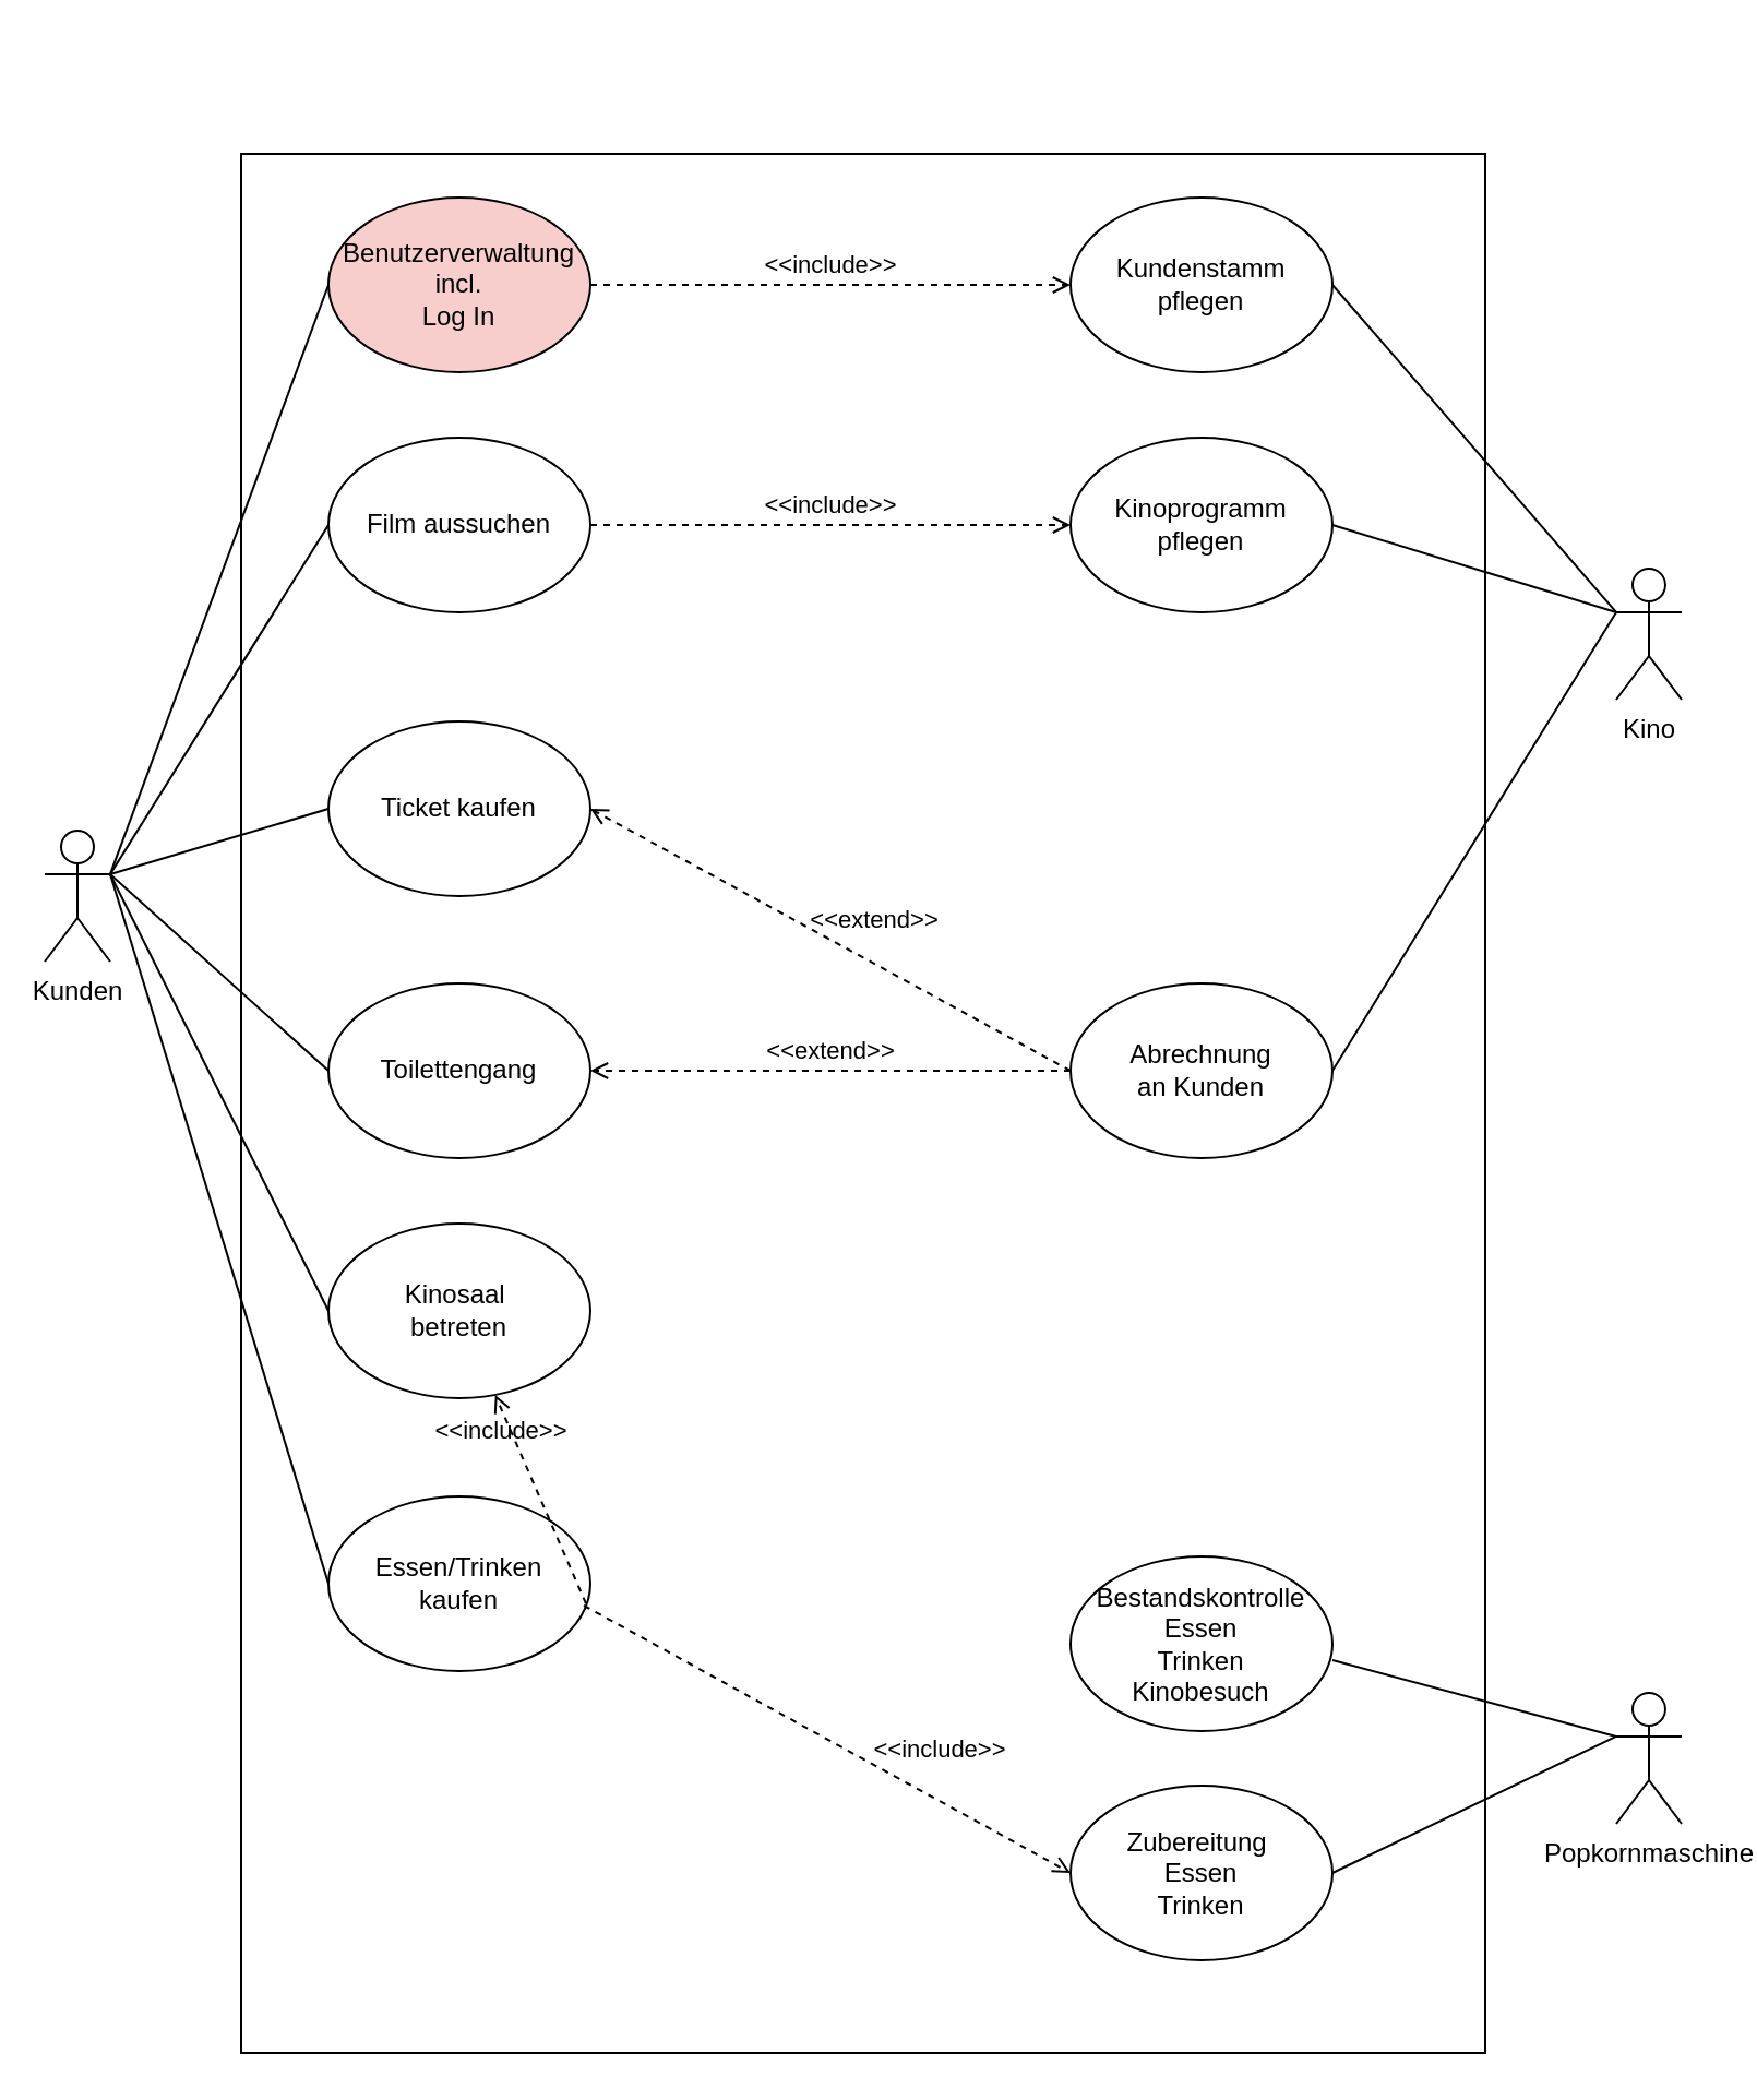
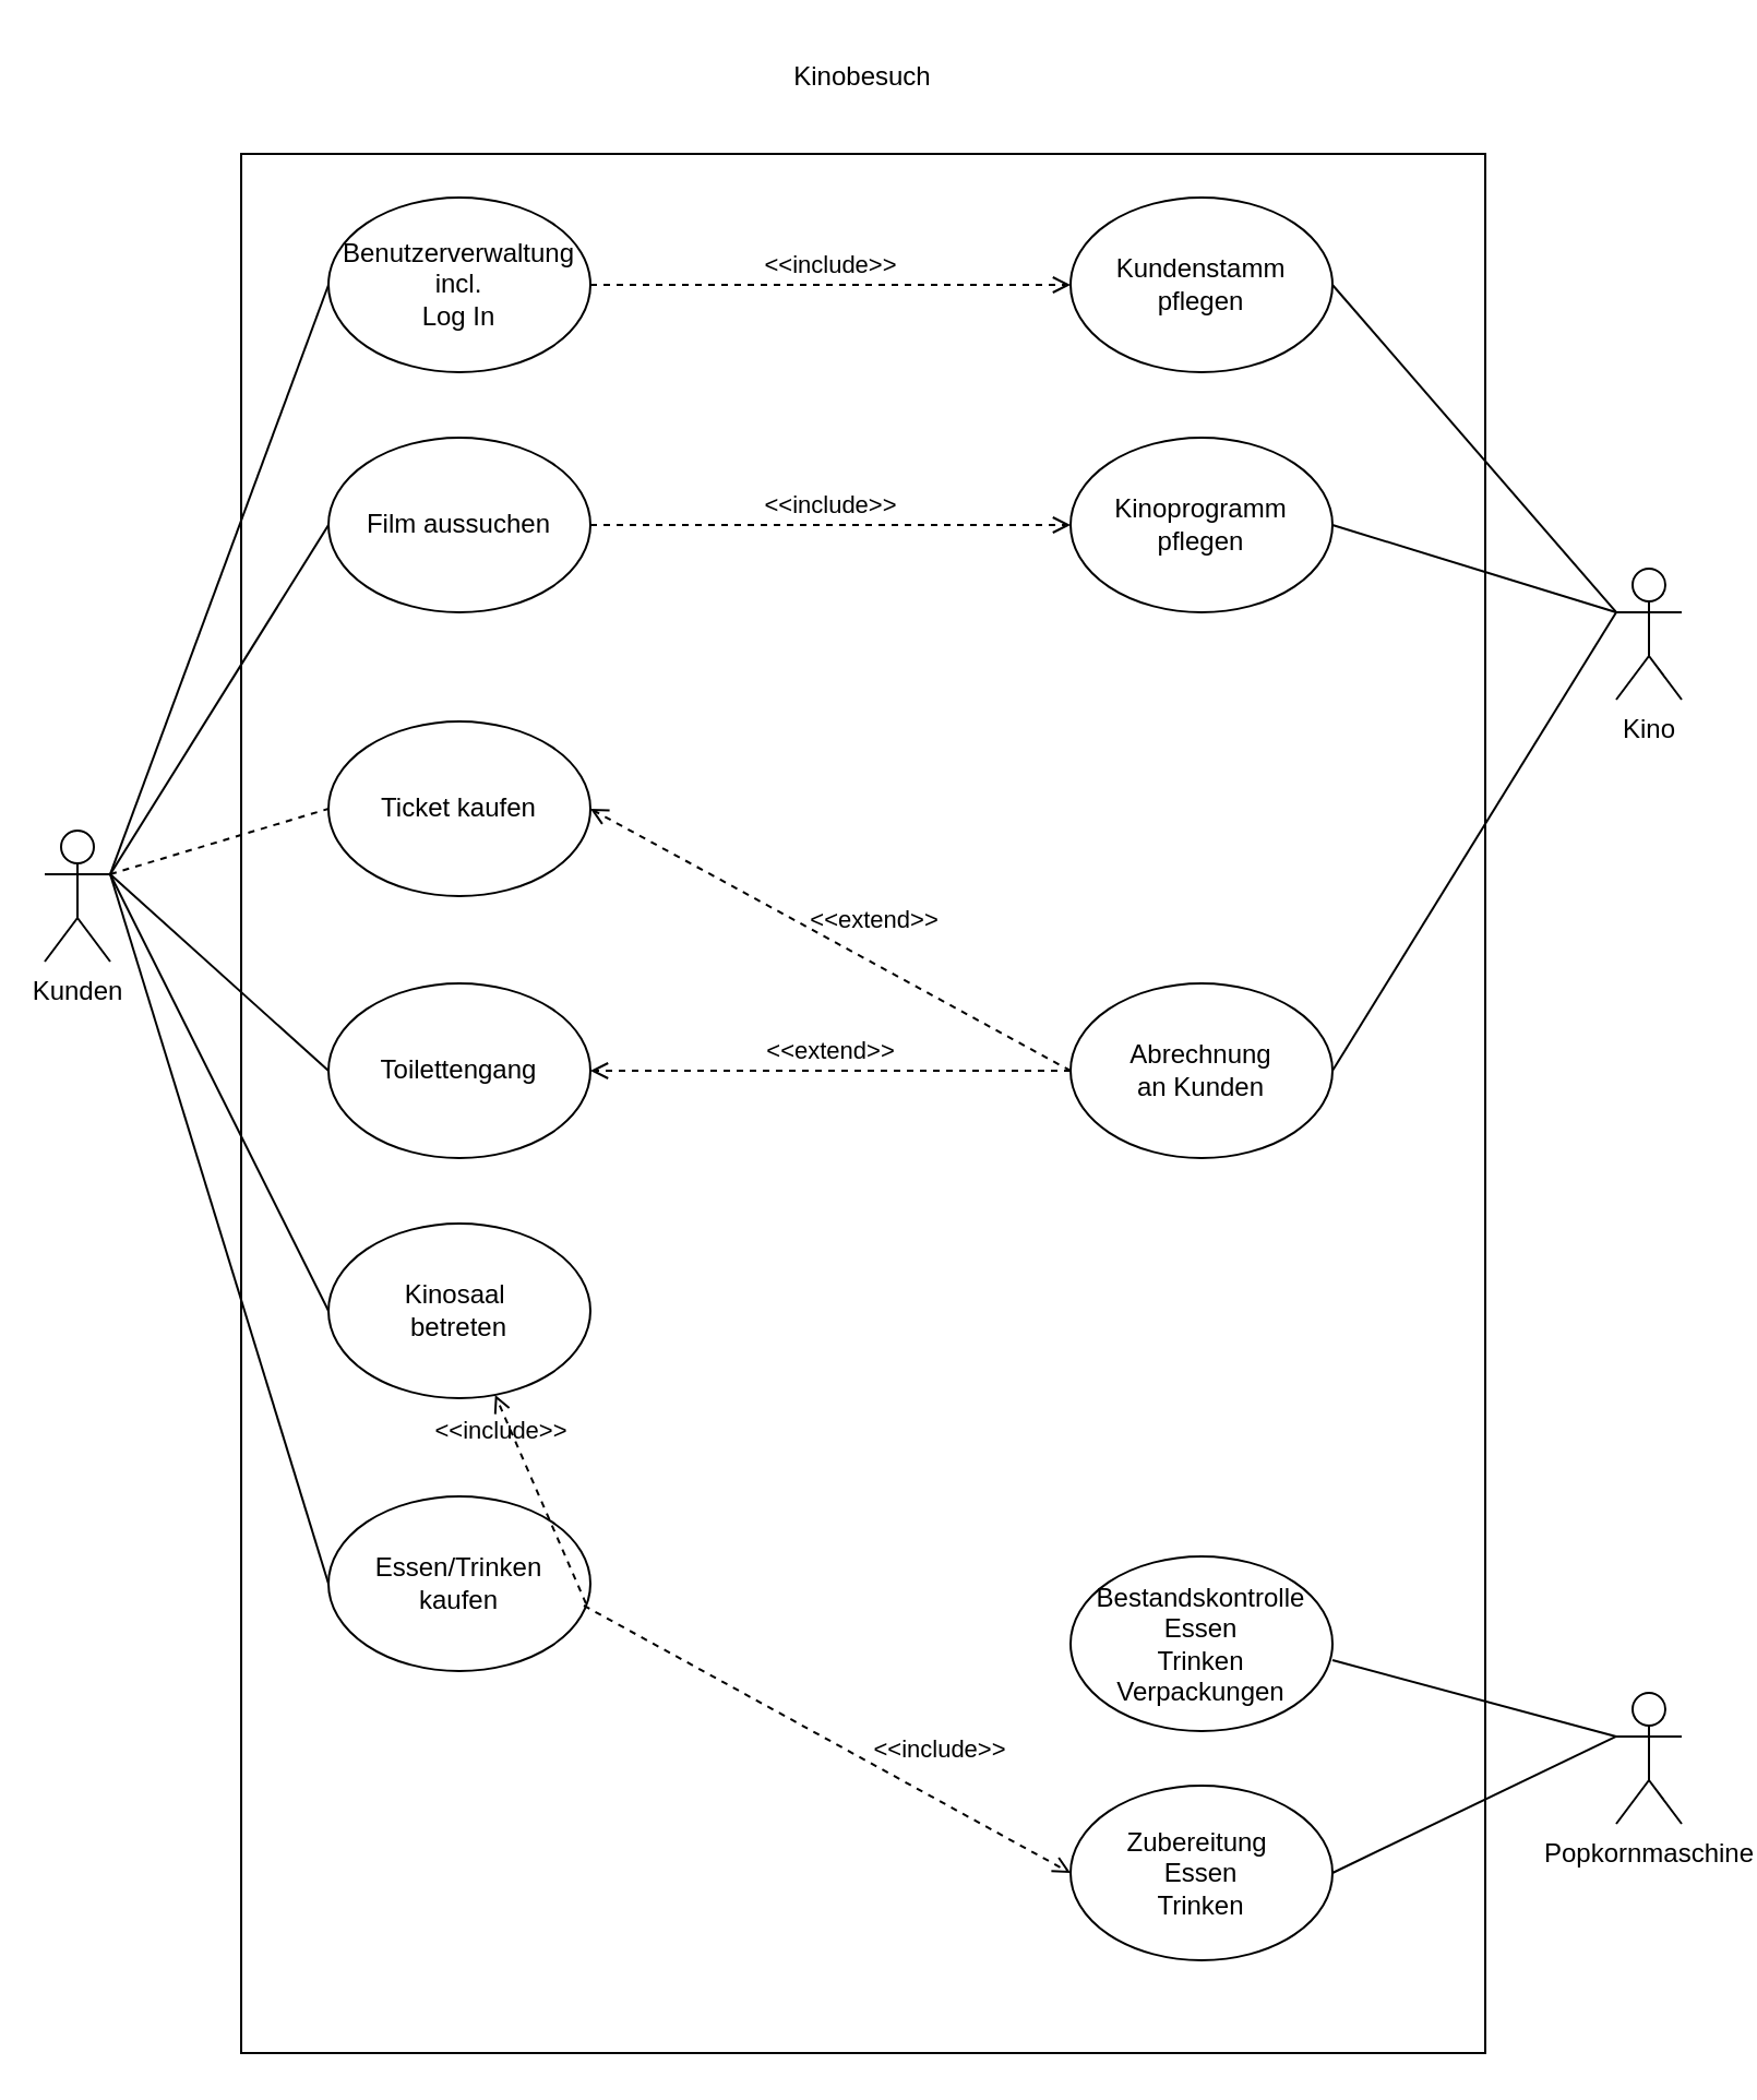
+ <mxCell id="16" value="Kinobesuch" style="text;html=1;align=center;verticalAlign=middle;whiteSpace=wrap;rounded=0;" vertex="1" parent="1"><mxGeometry x="365" y="20" width="60" height="30" as="geometry" /></mxCell>
- <mxCell id="17" value="Benutzerverwaltung&lt;br&gt;incl.&lt;br&gt;Log In" style="ellipse;whiteSpace=wrap;html=1;fillColor=#f8cecc;" vertex="1" parent="1"><mxGeometry x="150" y="90" width="120" height="80" as="geometry" /></mxCell>
+ <mxCell id="17" value="Benutzerverwaltung&lt;br&gt;incl.&lt;br&gt;Log In" style="ellipse;whiteSpace=wrap;html=1;" vertex="1" parent="1"><mxGeometry x="150" y="90" width="120" height="80" as="geometry" /></mxCell>
- <mxCell id="26" value="" style="endArrow=none;html=1;rounded=0;exitX=1;exitY=0.333;exitDx=0;exitDy=0;exitPerimeter=0;entryX=0;entryY=0.5;entryDx=0;entryDy=0;" edge="1" parent="1" source="3" target="6"><mxGeometry width="50" height="50" relative="1" as="geometry"><mxPoint x="380" y="400" as="sourcePoint" /><mxPoint x="430" y="350" as="targetPoint" /></mxGeometry></mxCell>
+ <mxCell id="26" value="" style="endArrow=none;html=1;rounded=0;exitX=1;exitY=0.333;exitDx=0;exitDy=0;exitPerimeter=0;entryX=0;entryY=0.5;entryDx=0;entryDy=0;dashed=1;" edge="1" parent="1" source="3" target="6"><mxGeometry width="50" height="50" relative="1" as="geometry"><mxPoint x="380" y="400" as="sourcePoint" /><mxPoint x="430" y="350" as="targetPoint" /></mxGeometry></mxCell>
- <mxCell id="12" value="Bestandskontrolle&lt;br&gt;Essen&lt;br&gt;Trinken&lt;br&gt;Kinobesuch" style="ellipse;whiteSpace=wrap;html=1;" vertex="1" parent="1"><mxGeometry x="490" y="712.5" width="120" height="80" as="geometry" /></mxCell>
+ <mxCell id="12" value="Bestandskontrolle&lt;br&gt;Essen&lt;br&gt;Trinken&lt;br&gt;Verpackungen" style="ellipse;whiteSpace=wrap;html=1;" vertex="1" parent="1"><mxGeometry x="490" y="712.5" width="120" height="80" as="geometry" /></mxCell>
